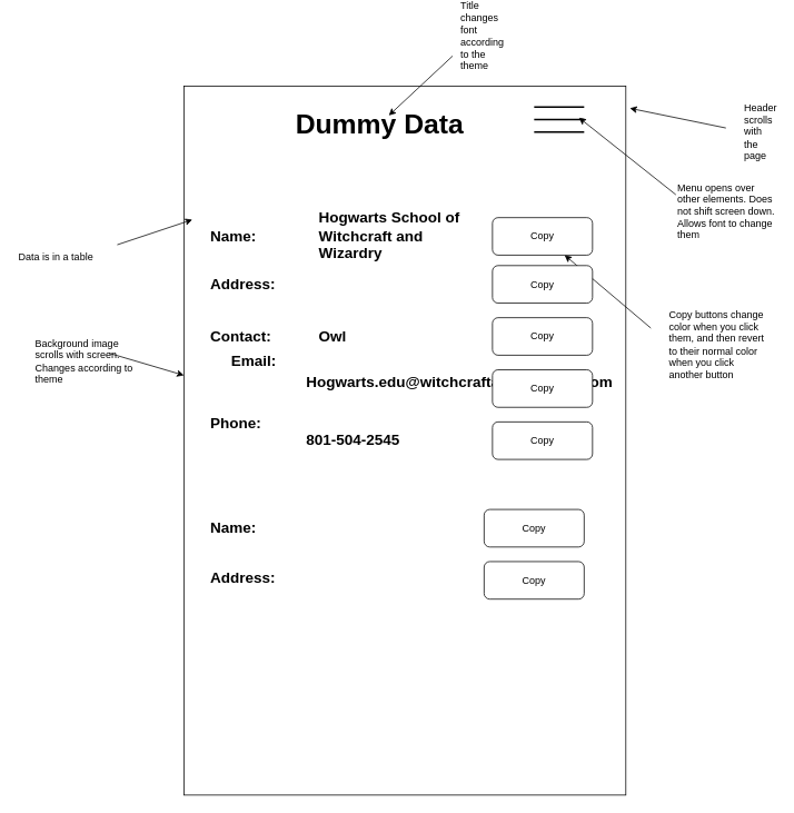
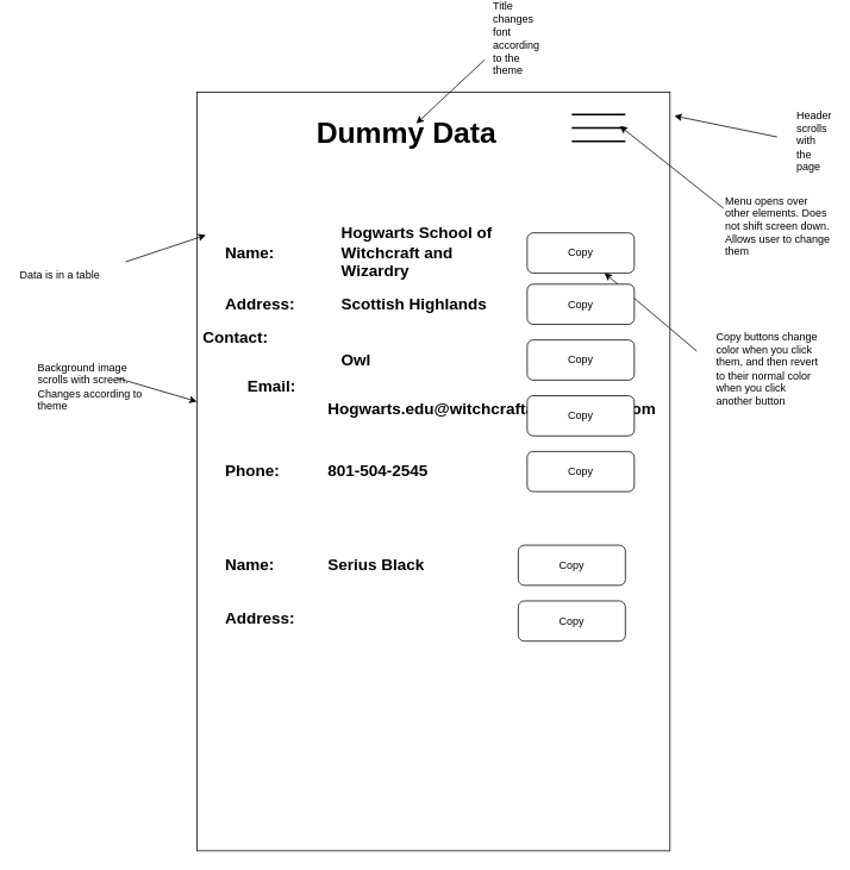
- <mxCell id="11" value="Menu opens over other elements. Does not shift screen down. Allows font to change them" style="text;html=1;strokeColor=none;fillColor=none;align=left;verticalAlign=middle;whiteSpace=wrap;rounded=0;" vertex="1" parent="1"><mxGeometry x="810" y="230" width="120" height="20" as="geometry" /></mxCell>
+ <mxCell id="11" value="Menu opens over other elements. Does not shift screen down. Allows user to change them" style="text;html=1;strokeColor=none;fillColor=none;align=left;verticalAlign=middle;whiteSpace=wrap;rounded=0;" vertex="1" parent="1"><mxGeometry x="810" y="230" width="120" height="20" as="geometry" /></mxCell>
+ <mxCell id="21" value="&lt;h2&gt;Scottish Highlands&lt;/h2&gt;" style="text;html=1;strokeColor=none;fillColor=none;align=left;verticalAlign=middle;whiteSpace=wrap;rounded=0;" vertex="1" parent="1"><mxGeometry x="380" y="317.5" width="190" height="20" as="geometry" /></mxCell>
- <mxCell id="23" value="&lt;h2&gt;Contact:&lt;/h2&gt;" style="text;html=1;strokeColor=none;fillColor=none;align=left;verticalAlign=middle;whiteSpace=wrap;rounded=0;" vertex="1" parent="1"><mxGeometry x="250" y="380" width="70" height="20" as="geometry" /></mxCell>
+ <mxCell id="23" value="&lt;h2&gt;Contact:&lt;/h2&gt;" style="text;html=1;strokeColor=none;fillColor=none;align=left;verticalAlign=middle;whiteSpace=wrap;rounded=0;" vertex="1" parent="1"><mxGeometry x="225" y="355" width="70" height="20" as="geometry" /></mxCell>
- <mxCell id="31" value="&lt;h2&gt;Phone:&lt;/h2&gt;" style="text;html=1;strokeColor=none;fillColor=none;align=left;verticalAlign=middle;whiteSpace=wrap;rounded=0;" vertex="1" parent="1"><mxGeometry x="250" y="485" width="70" height="20" as="geometry" /></mxCell>
+ <mxCell id="31" value="&lt;h2&gt;Phone:&lt;/h2&gt;" style="text;html=1;strokeColor=none;fillColor=none;align=left;verticalAlign=middle;whiteSpace=wrap;rounded=0;" vertex="1" parent="1"><mxGeometry x="250" y="505" width="70" height="20" as="geometry" /></mxCell>
+ <mxCell id="35" value="&lt;h2&gt;Serius Black&lt;/h2&gt;" style="text;html=1;strokeColor=none;fillColor=none;align=left;verticalAlign=middle;whiteSpace=wrap;rounded=0;" vertex="1" parent="1"><mxGeometry x="365" y="610" width="190" height="20" as="geometry" /></mxCell>
